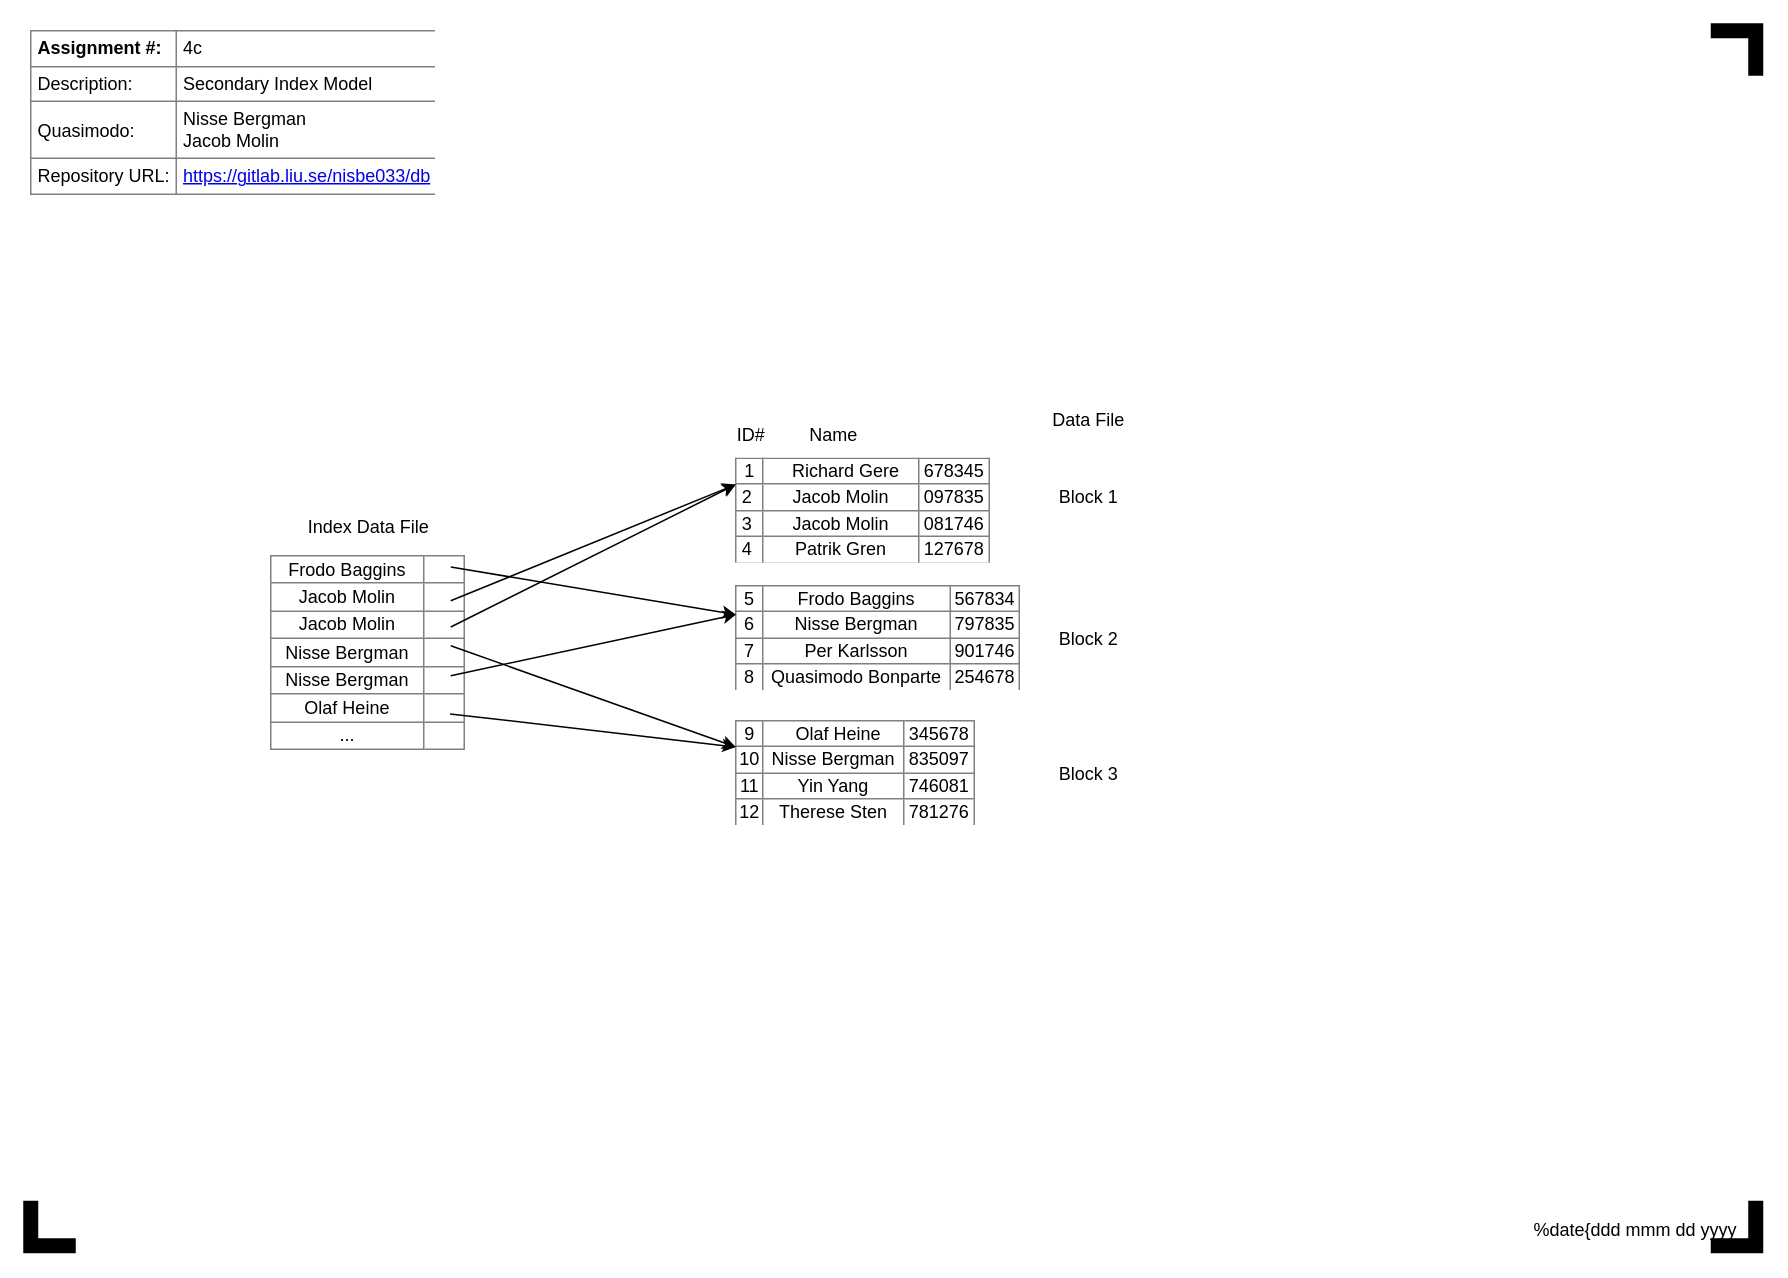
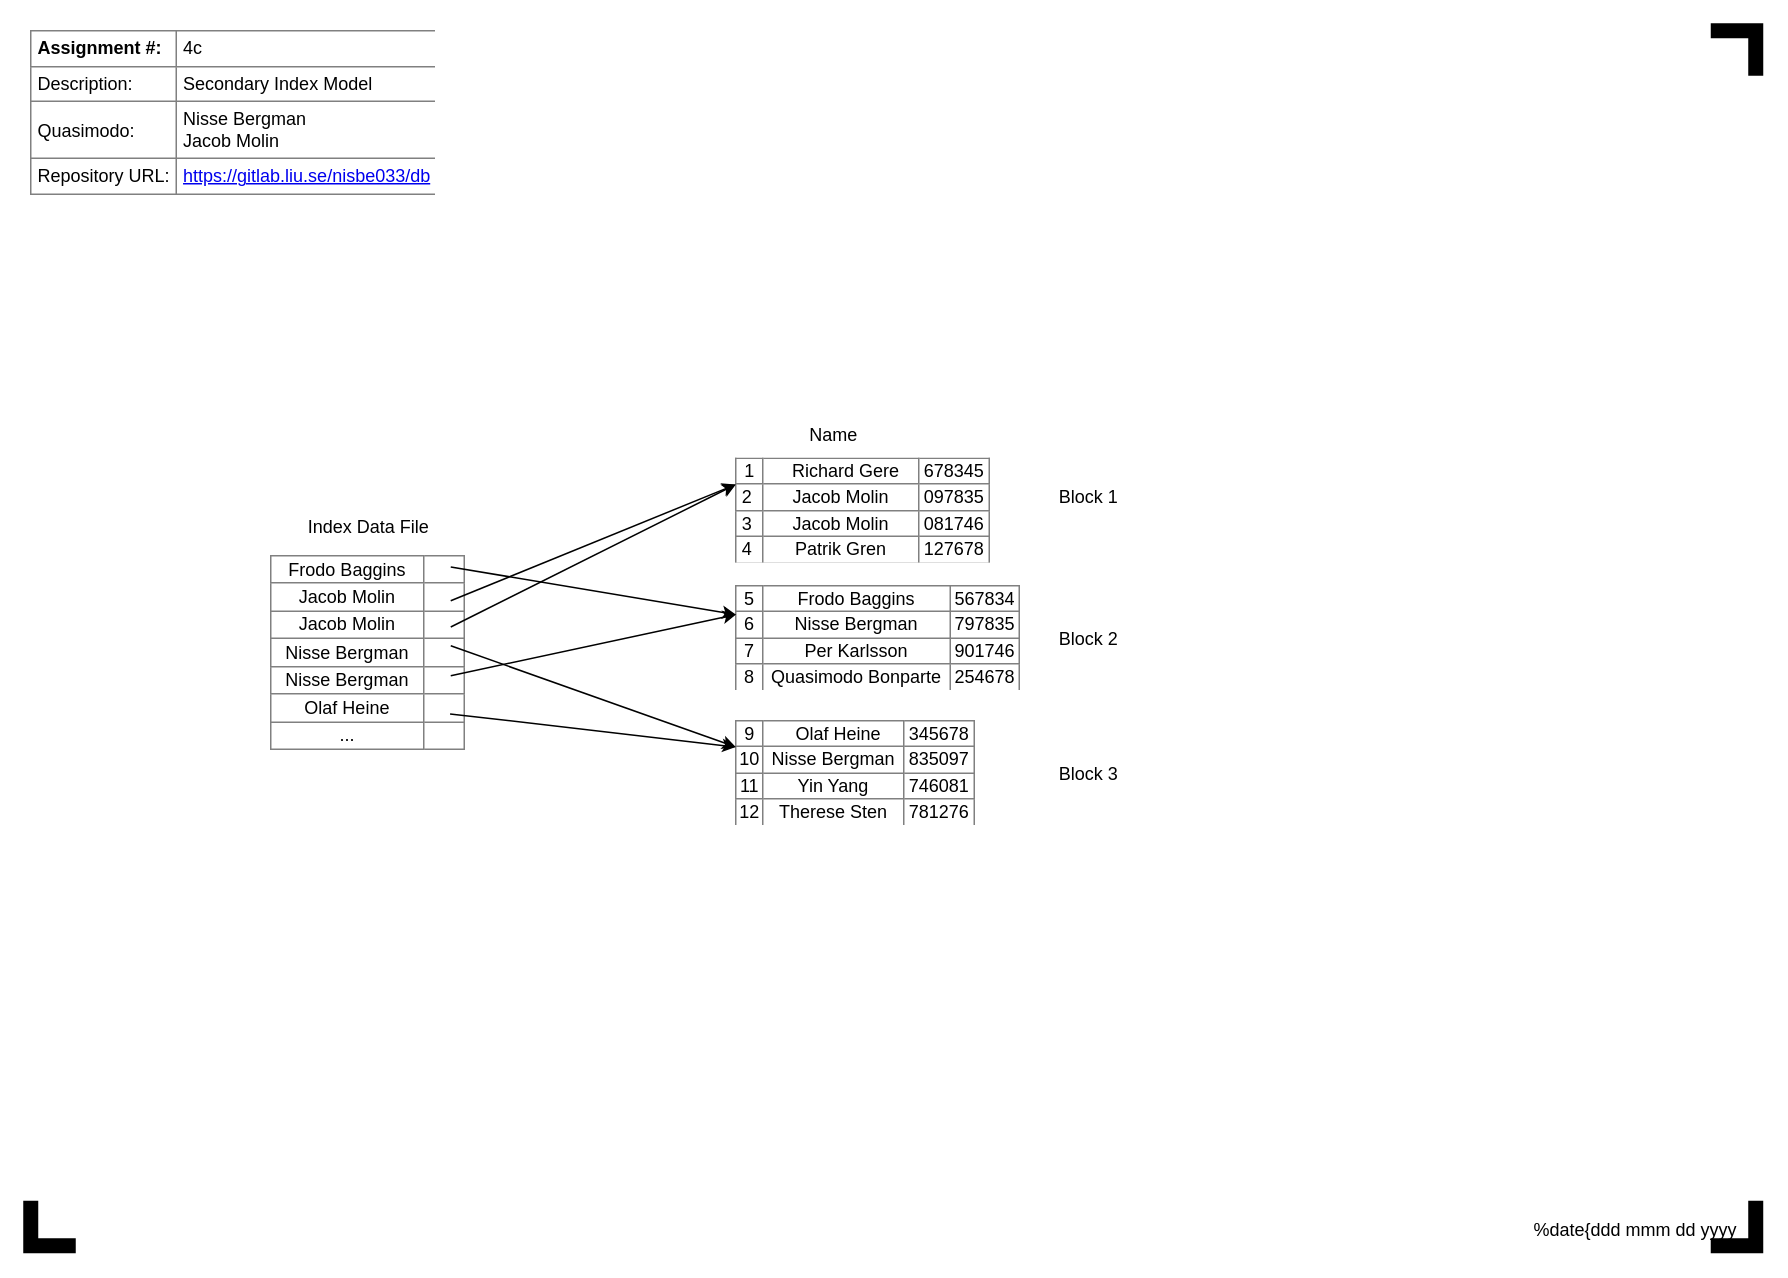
- <mxCell id="18" value="Data File" style="text;html=1;align=center;verticalAlign=middle;resizable=0;points=[];autosize=1;" vertex="1" parent="1"><mxGeometry x="695" y="270" width="60" height="20" as="geometry" /></mxCell>
- <mxCell id="23" value="ID#" style="text;html=1;align=center;verticalAlign=middle;resizable=0;points=[];autosize=1;" vertex="1" parent="1"><mxGeometry x="485" y="280" width="30" height="20" as="geometry" /></mxCell>
